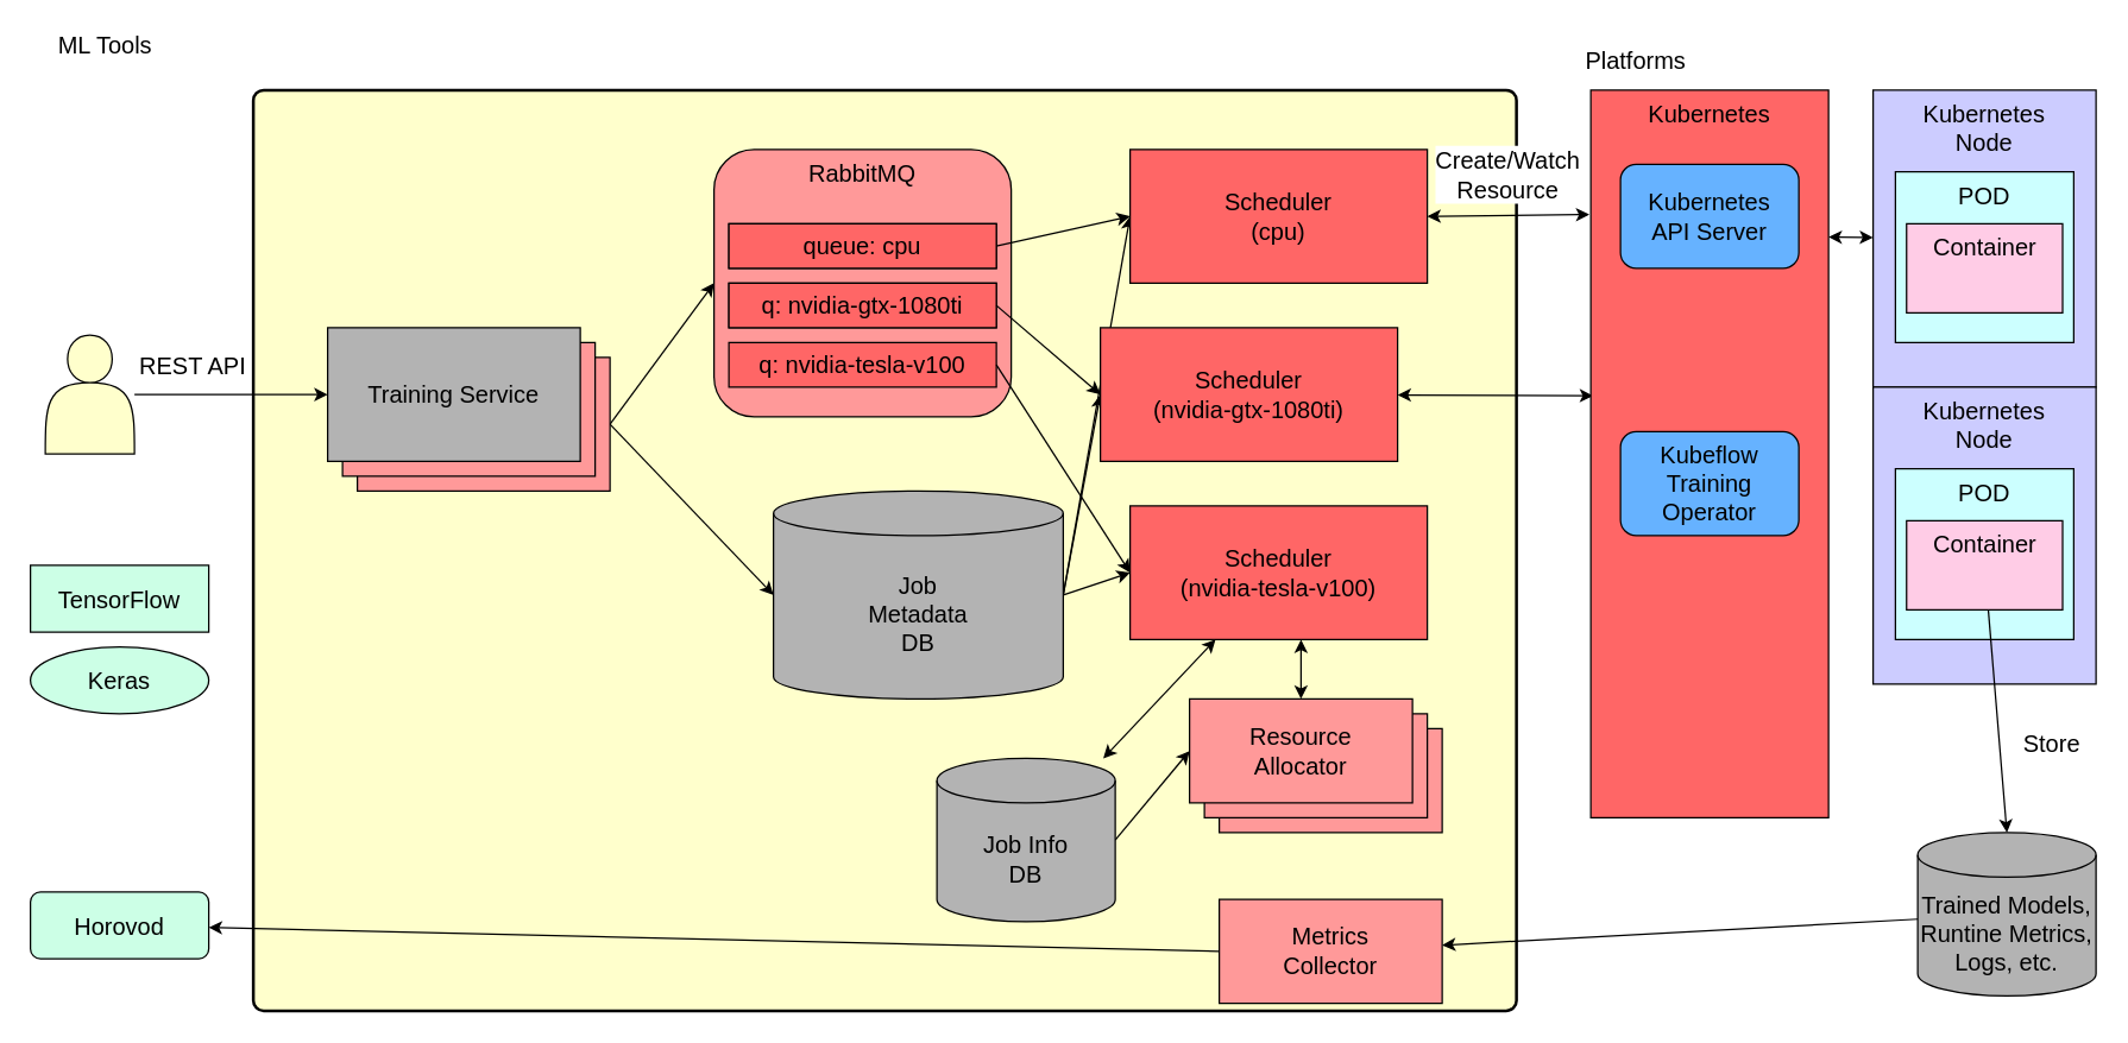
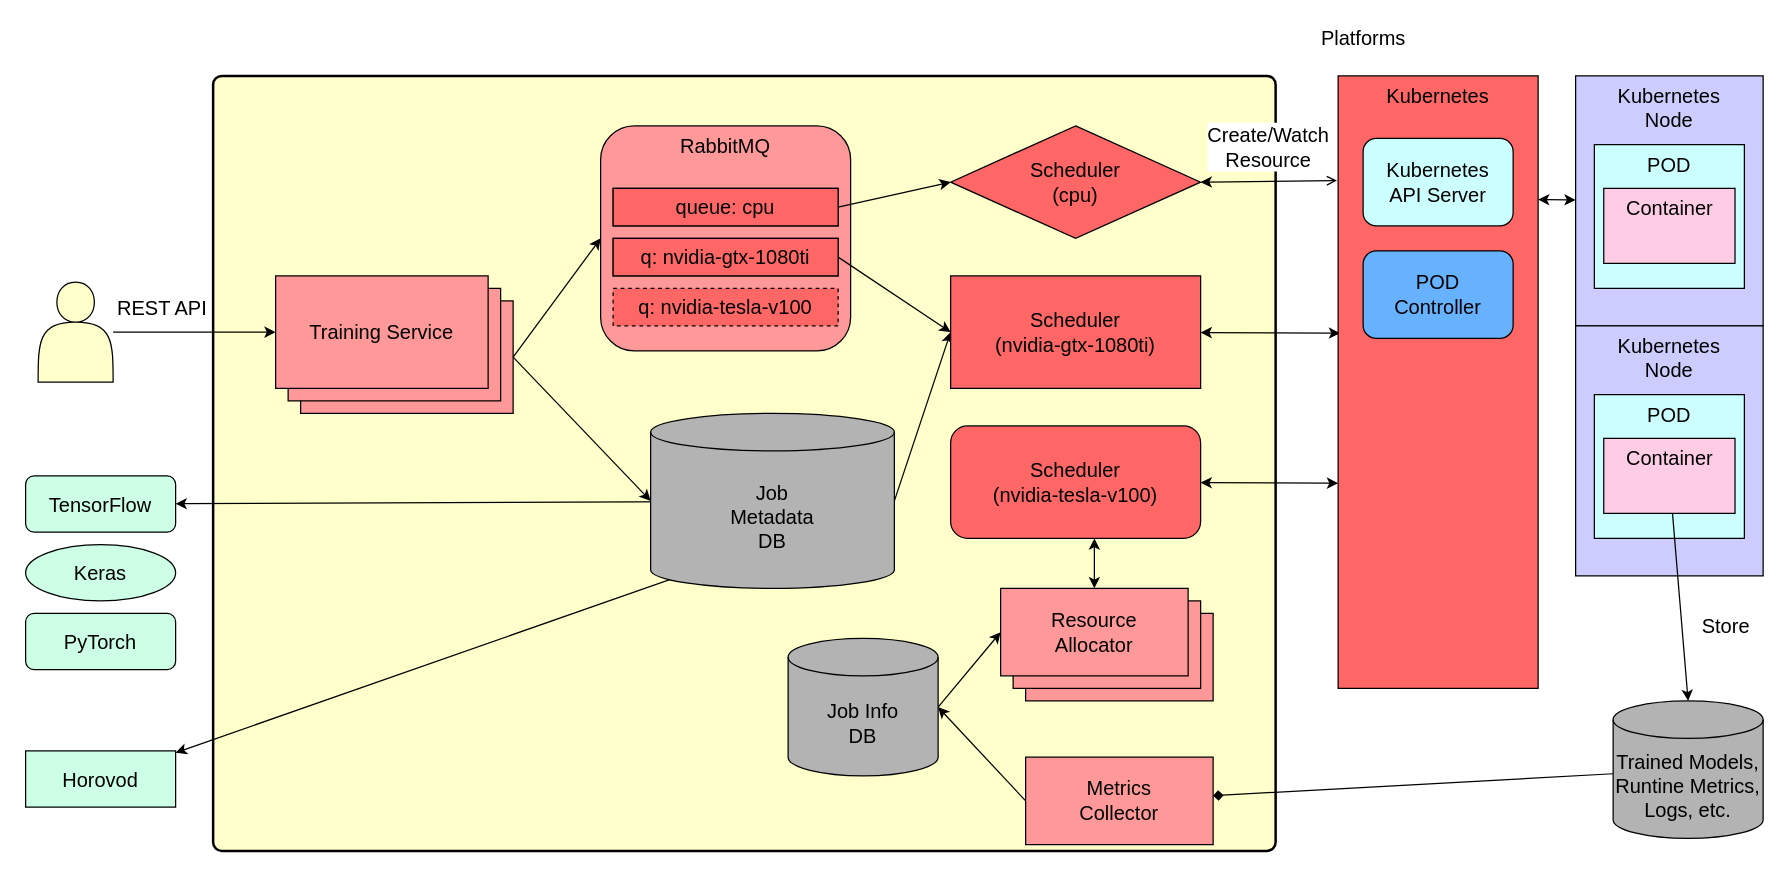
- <mxCell id="24" value="ML Tools" style="text;html=1;resizable=0;autosize=1;align=center;verticalAlign=middle;points=[];fillColor=none;strokeColor=none;rounded=0;fontSize=16;" parent="1" vertex="1"><mxGeometry x="30" y="20" width="80" height="20" as="geometry" /></mxCell>
- <mxCell id="25" value="Platforms" style="text;html=1;resizable=0;autosize=1;align=center;verticalAlign=middle;points=[];fillColor=none;strokeColor=none;rounded=0;fontSize=16;" parent="1" vertex="1"><mxGeometry x="1060" y="30" width="80" height="20" as="geometry" /></mxCell>
+ <mxCell id="25" value="Platforms" style="text;html=1;resizable=0;autosize=1;align=center;verticalAlign=middle;points=[];fillColor=none;strokeColor=none;rounded=0;fontSize=16;" parent="1" vertex="1"><mxGeometry x="1050" y="20" width="80" height="20" as="geometry" /></mxCell>
- <mxCell id="11" value="Create/Watch&lt;br style=&quot;font-size: 16px;&quot;&gt;Resource" style="edgeStyle=none;html=1;entryX=-0.006;entryY=0.171;entryDx=0;entryDy=0;entryPerimeter=0;startArrow=classic;startFill=1;strokeWidth=1;fontSize=16;exitX=1;exitY=0.5;exitDx=0;exitDy=0;" parent="1" source="29" target="16" edge="1"><mxGeometry x="-0.008" y="27" relative="1" as="geometry"><mxPoint x="970" y="146.233" as="sourcePoint" /><mxPoint as="offset" /></mxGeometry></mxCell>
+ <mxCell id="11" value="Create/Watch&lt;br style=&quot;font-size: 16px;&quot;&gt;Resource" style="edgeStyle=none;html=1;entryX=-0.006;entryY=0.171;entryDx=0;entryDy=0;entryPerimeter=0;startArrow=classic;startFill=1;strokeWidth=1;fontSize=16;exitX=1;exitY=0.5;exitDx=0;exitDy=0;endArrow=open;" parent="1" source="29" target="16" edge="1"><mxGeometry x="-0.008" y="27" relative="1" as="geometry"><mxPoint x="970" y="146.233" as="sourcePoint" /><mxPoint as="offset" /></mxGeometry></mxCell>
- <mxCell id="29" value="Scheduler&lt;br style=&quot;font-size: 16px;&quot;&gt;(cpu)" style="rounded=0;whiteSpace=wrap;html=1;strokeWidth=1;fontSize=16;fillColor=#FF6666;" vertex="1" parent="1"><mxGeometry x="760" y="100" width="200" height="90" as="geometry" /></mxCell>
+ <mxCell id="29" value="Scheduler&lt;br style=&quot;font-size: 16px;&quot;&gt;(cpu)" style="rhombus;whiteSpace=wrap;html=1;strokeWidth=1;fontSize=16;fillColor=#FF6666;" vertex="1" parent="1"><mxGeometry x="760" y="100" width="200" height="90" as="geometry" /></mxCell>
- <mxCell id="30" value="Kubernetes &lt;br style=&quot;font-size: 16px;&quot;&gt;API Server" style="rounded=1;whiteSpace=wrap;html=1;fontSize=16;strokeWidth=1;fillColor=#66B2FF;fontColor=#000000;strokeColor=default;" vertex="1" parent="1"><mxGeometry x="1090" y="110" width="120" height="70" as="geometry" /></mxCell>
+ <mxCell id="30" value="Kubernetes &lt;br style=&quot;font-size: 16px;&quot;&gt;API Server" style="rounded=1;whiteSpace=wrap;html=1;fontSize=16;strokeWidth=1;fillColor=#ccffff;fontColor=#000000;strokeColor=default;" vertex="1" parent="1"><mxGeometry x="1090" y="110" width="120" height="70" as="geometry" /></mxCell>
- <mxCell id="7" style="edgeStyle=none;html=1;exitX=1;exitY=0.5;exitDx=0;exitDy=0;exitPerimeter=0;entryX=0;entryY=0.5;entryDx=0;entryDy=0;strokeWidth=1;fontSize=16;" parent="1" source="10" target="29" edge="1"><mxGeometry relative="1" as="geometry"><mxPoint x="770" y="145" as="targetPoint" /></mxGeometry></mxCell>
+ <mxCell id="7" style="edgeStyle=none;html=1;exitX=1;exitY=0.5;exitDx=0;exitDy=0;exitPerimeter=0;strokeWidth=1;fontSize=16;" parent="1" source="10" target="26" edge="1"><mxGeometry relative="1" as="geometry"><mxPoint x="770" y="145" as="targetPoint" /></mxGeometry></mxCell>
+ <mxCell id="31" value="POD&lt;br style=&quot;font-size: 16px;&quot;&gt;Controller" style="rounded=1;whiteSpace=wrap;html=1;fontSize=16;strokeWidth=1;fillColor=#66B2FF;fontColor=#000000;strokeColor=default;" vertex="1" parent="1"><mxGeometry x="1090" y="200" width="120" height="70" as="geometry" /></mxCell>
- <mxCell id="55" value="q: nvidia-tesla-v100" style="rounded=0;whiteSpace=wrap;html=1;strokeWidth=1;fontSize=16;fillColor=#FF6666;" vertex="1" parent="52"><mxGeometry x="10" y="130" width="180" height="30" as="geometry" /></mxCell>
+ <mxCell id="55" value="q: nvidia-tesla-v100" style="rounded=0;whiteSpace=wrap;html=1;strokeWidth=1;fontSize=16;fillColor=#FF6666;dashed=1;" vertex="1" parent="52"><mxGeometry x="10" y="130" width="180" height="30" as="geometry" /></mxCell>
- <mxCell id="48" value="Training Service" style="rounded=0;whiteSpace=wrap;html=1;strokeWidth=1;fontSize=16;fillColor=#b3b3b3;" parent="1" vertex="1"><mxGeometry x="220" y="220" width="170" height="90" as="geometry" /></mxCell>
+ <mxCell id="48" value="Training Service" style="rounded=0;whiteSpace=wrap;html=1;strokeWidth=1;fontSize=16;fillColor=#FF9999;" parent="1" vertex="1"><mxGeometry x="220" y="220" width="170" height="90" as="geometry" /></mxCell>
- <mxCell id="13" value="Scheduler&lt;br style=&quot;font-size: 16px;&quot;&gt;(nvidia-gtx-1080ti)" style="rounded=0;whiteSpace=wrap;html=1;strokeWidth=1;fontSize=16;fillColor=#FF6666;" parent="1" vertex="1"><mxGeometry x="740" y="220" width="200" height="90" as="geometry" /></mxCell>
+ <mxCell id="13" value="Scheduler&lt;br style=&quot;font-size: 16px;&quot;&gt;(nvidia-gtx-1080ti)" style="rounded=0;whiteSpace=wrap;html=1;strokeWidth=1;fontSize=16;fillColor=#FF6666;" parent="1" vertex="1"><mxGeometry x="760" y="220" width="200" height="90" as="geometry" /></mxCell>
- <mxCell id="61" style="edgeStyle=none;html=1;exitX=1;exitY=0.5;exitDx=0;exitDy=0;entryX=0;entryY=0.5;entryDx=0;entryDy=0;fontSize=16;fontColor=#000000;startArrow=none;startFill=0;strokeWidth=1;" edge="1" parent="1" source="55" target="15"><mxGeometry relative="1" as="geometry" /></mxCell>
- <mxCell id="23" value="Kubeflow&lt;br style=&quot;font-size: 16px;&quot;&gt;Training &lt;br style=&quot;font-size: 16px;&quot;&gt;Operator" style="rounded=1;whiteSpace=wrap;html=1;fontSize=16;strokeWidth=1;fillColor=#66B2FF;fontColor=#000000;strokeColor=default;" parent="1" vertex="1"><mxGeometry x="1090" y="290" width="120" height="70" as="geometry" /></mxCell>
- <mxCell id="15" value="Scheduler&lt;br style=&quot;font-size: 16px;&quot;&gt;(nvidia-tesla-v100)" style="rounded=0;whiteSpace=wrap;html=1;strokeWidth=1;fontSize=16;fillColor=#FF6666;" parent="1" vertex="1"><mxGeometry x="760" y="340" width="200" height="90" as="geometry" /></mxCell>
+ <mxCell id="15" value="Scheduler&lt;br style=&quot;font-size: 16px;&quot;&gt;(nvidia-tesla-v100)" style="whiteSpace=wrap;html=1;strokeWidth=1;fontSize=16;fillColor=#FF6666;rounded=1;" parent="1" vertex="1"><mxGeometry x="760" y="340" width="200" height="90" as="geometry" /></mxCell>
- <mxCell id="9" style="edgeStyle=none;html=1;exitX=1;exitY=0.5;exitDx=0;exitDy=0;exitPerimeter=0;entryX=0;entryY=0.5;entryDx=0;entryDy=0;strokeWidth=1;fontSize=16;" parent="1" source="10" target="15" edge="1"><mxGeometry relative="1" as="geometry" /></mxCell>
+ <mxCell id="9" style="edgeStyle=none;html=1;exitX=1;exitY=0.5;exitDx=0;exitDy=0;exitPerimeter=0;strokeWidth=1;fontSize=16;" parent="1" source="10" target="28" edge="1"><mxGeometry relative="1" as="geometry" /></mxCell>
- <mxCell id="26" value="TensorFlow" style="whiteSpace=wrap;html=1;fontSize=16;strokeWidth=1;fillColor=#CCFFE6;fontColor=#000000;strokeColor=#000000;rounded=0;" parent="1" vertex="1"><mxGeometry x="20" y="380" width="120" height="45" as="geometry" /></mxCell>
+ <mxCell id="26" value="TensorFlow" style="rounded=1;whiteSpace=wrap;html=1;fontSize=16;strokeWidth=1;fillColor=#CCFFE6;fontColor=#000000;strokeColor=#000000;" parent="1" vertex="1"><mxGeometry x="20" y="380" width="120" height="45" as="geometry" /></mxCell>
- <mxCell id="14" style="edgeStyle=none;html=1;startArrow=classic;startFill=1;strokeWidth=1;fontSize=16;" parent="1" source="15" target="20" edge="1"><mxGeometry relative="1" as="geometry" /></mxCell>
+ <mxCell id="14" style="edgeStyle=none;html=1;entryX=0;entryY=0.665;entryDx=0;entryDy=0;entryPerimeter=0;startArrow=classic;startFill=1;strokeWidth=1;fontSize=16;" parent="1" source="15" target="16" edge="1"><mxGeometry relative="1" as="geometry" /></mxCell>
+ <mxCell id="27" value="PyTorch" style="rounded=1;whiteSpace=wrap;html=1;fontSize=16;strokeWidth=1;fontColor=#000000;fillColor=#CCFFE6;strokeColor=#000000;" parent="1" vertex="1"><mxGeometry x="20" y="490" width="120" height="45" as="geometry" /></mxCell>
- <mxCell id="28" value="Horovod" style="rounded=1;whiteSpace=wrap;html=1;fontSize=16;strokeWidth=1;fontColor=#000000;fillColor=#CCFFE6;strokeColor=#000000;" parent="1" vertex="1"><mxGeometry x="20" y="600" width="120" height="45" as="geometry" /></mxCell>
+ <mxCell id="28" value="Horovod" style="whiteSpace=wrap;html=1;fontSize=16;strokeWidth=1;fontColor=#000000;fillColor=#CCFFE6;strokeColor=#000000;rounded=0;" parent="1" vertex="1"><mxGeometry x="20" y="600" width="120" height="45" as="geometry" /></mxCell>
- <mxCell id="17" style="edgeStyle=none;html=1;exitX=0;exitY=0.5;exitDx=0;exitDy=0;startArrow=none;startFill=0;strokeWidth=1;fontSize=16;" parent="1" source="18" target="28" edge="1"><mxGeometry relative="1" as="geometry" /></mxCell>
+ <mxCell id="17" style="edgeStyle=none;html=1;exitX=0;exitY=0.5;exitDx=0;exitDy=0;entryX=1;entryY=0.5;entryDx=0;entryDy=0;entryPerimeter=0;startArrow=none;startFill=0;strokeWidth=1;fontSize=16;" parent="1" source="18" target="20" edge="1"><mxGeometry relative="1" as="geometry" /></mxCell>
- <mxCell id="32" style="edgeStyle=none;html=1;fontSize=16;fontColor=#000000;" edge="1" parent="1" source="33" target="18"><mxGeometry relative="1" as="geometry" /></mxCell>
+ <mxCell id="32" style="edgeStyle=none;html=1;fontSize=16;fontColor=#000000;endArrow=diamond;" edge="1" parent="1" source="33" target="18"><mxGeometry relative="1" as="geometry" /></mxCell>
